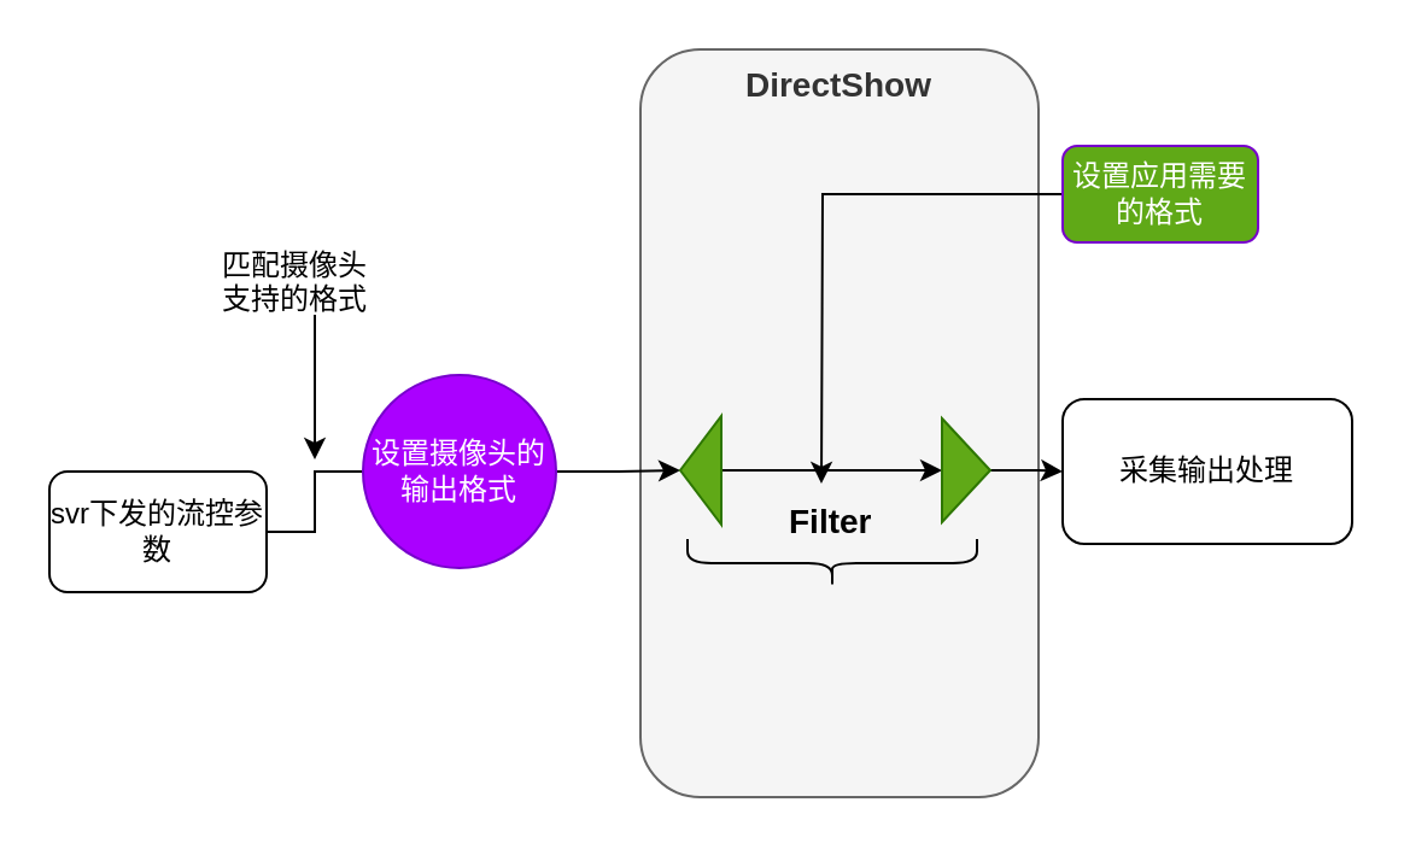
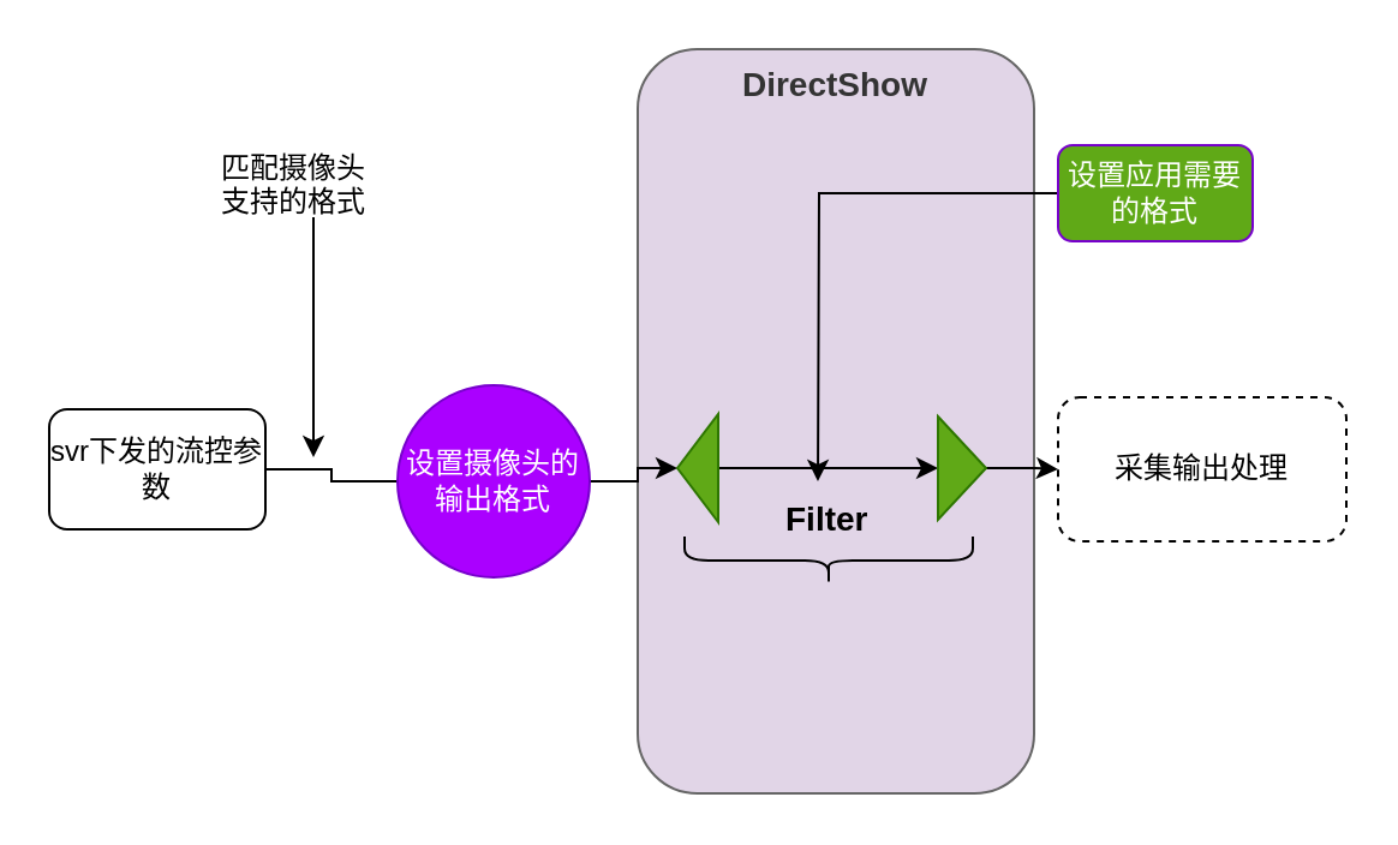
- <mxCell id="2" value="&lt;b&gt;DirectShow&lt;/b&gt;" style="whiteSpace=wrap;html=1;align=center;treeFolding=1;treeMoving=1;container=1;recursiveResize=0;fontSize=14;fillColor=#f5f5f5;strokeColor=#666666;fontColor=#333333;rounded=1;verticalAlign=top;" vertex="1" parent="1"><mxGeometry x="265" y="20" width="165" height="310" as="geometry" /></mxCell>
+ <mxCell id="2" value="&lt;b&gt;DirectShow&lt;/b&gt;" style="whiteSpace=wrap;html=1;align=center;treeFolding=1;treeMoving=1;container=1;recursiveResize=0;fontSize=14;fillColor=#e1d5e7;strokeColor=#666666;fontColor=#333333;rounded=1;verticalAlign=top;" vertex="1" parent="1"><mxGeometry x="265" y="20" width="165" height="310" as="geometry" /></mxCell>
- <mxCell id="8" value="匹配摄像头&lt;br&gt;支持的格式" style="text;html=1;resizable=0;points=[];autosize=1;align=left;verticalAlign=top;spacingTop=-4;" vertex="1" parent="1"><mxGeometry x="90" y="100" width="80" height="30" as="geometry" /></mxCell>
+ <mxCell id="8" value="匹配摄像头&lt;br&gt;支持的格式" style="text;html=1;resizable=0;points=[];autosize=1;align=left;verticalAlign=top;spacingTop=-4;" vertex="1" parent="1"><mxGeometry x="90" y="60" width="80" height="30" as="geometry" /></mxCell>
- <mxCell id="6" value="设置摄像头的输出格式" style="ellipse;whiteSpace=wrap;html=1;aspect=fixed;fillColor=#aa00ff;strokeColor=#7700CC;fontColor=#ffffff;" vertex="1" parent="1"><mxGeometry x="150" y="155" width="80" height="80" as="geometry" /></mxCell>
+ <mxCell id="6" value="设置摄像头的输出格式" style="ellipse;whiteSpace=wrap;html=1;aspect=fixed;fillColor=#aa00ff;strokeColor=#7700CC;fontColor=#ffffff;" vertex="1" parent="1"><mxGeometry x="165" y="160" width="80" height="80" as="geometry" /></mxCell>
- <mxCell id="15" value="采集输出处理" style="rounded=1;whiteSpace=wrap;html=1;" vertex="1" parent="1"><mxGeometry x="440" y="165" width="120" height="60" as="geometry" /></mxCell>
+ <mxCell id="15" value="采集输出处理" style="rounded=1;whiteSpace=wrap;html=1;dashed=1;" vertex="1" parent="1"><mxGeometry x="440" y="165" width="120" height="60" as="geometry" /></mxCell>
- <mxCell id="4" value="svr下发的流控参数" style="rounded=1;whiteSpace=wrap;html=1;" vertex="1" parent="1"><mxGeometry x="20" y="195" width="90" height="50" as="geometry" /></mxCell>
+ <mxCell id="4" value="svr下发的流控参数" style="rounded=1;whiteSpace=wrap;html=1;" vertex="1" parent="1"><mxGeometry x="20" y="170" width="90" height="50" as="geometry" /></mxCell>
